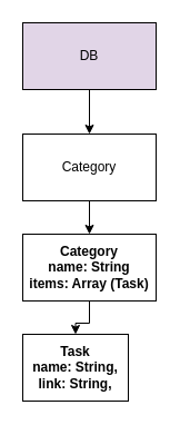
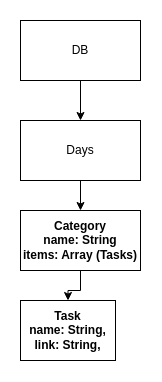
- <mxCell id="3" value="DB" style="rounded=0;whiteSpace=wrap;html=1;fillColor=#e1d5e7;" parent="1" vertex="1"><mxGeometry x="20" y="20" width="120" height="60" as="geometry" /></mxCell>
+ <mxCell id="3" value="DB" style="rounded=0;whiteSpace=wrap;html=1;" parent="1" vertex="1"><mxGeometry x="20" y="20" width="120" height="60" as="geometry" /></mxCell>
- <mxCell id="7" value="Category" style="rounded=0;whiteSpace=wrap;html=1;" parent="1" vertex="1"><mxGeometry x="20" y="120" width="120" height="60" as="geometry" /></mxCell>
+ <mxCell id="7" value="Days" style="rounded=0;whiteSpace=wrap;html=1;" parent="1" vertex="1"><mxGeometry x="20" y="120" width="120" height="60" as="geometry" /></mxCell>
- <mxCell id="5" value="Category&lt;br&gt;name: String&lt;br&gt;items: Array (Task)" style="rounded=0;whiteSpace=wrap;html=1;fontStyle=1" parent="1" vertex="1"><mxGeometry x="20" y="210" width="120" height="60" as="geometry" /></mxCell>
+ <mxCell id="5" value="Category&lt;br&gt;name: String&lt;br&gt;items: Array (Tasks)" style="rounded=0;whiteSpace=wrap;html=1;fontStyle=1" parent="1" vertex="1"><mxGeometry x="20" y="210" width="120" height="60" as="geometry" /></mxCell>
